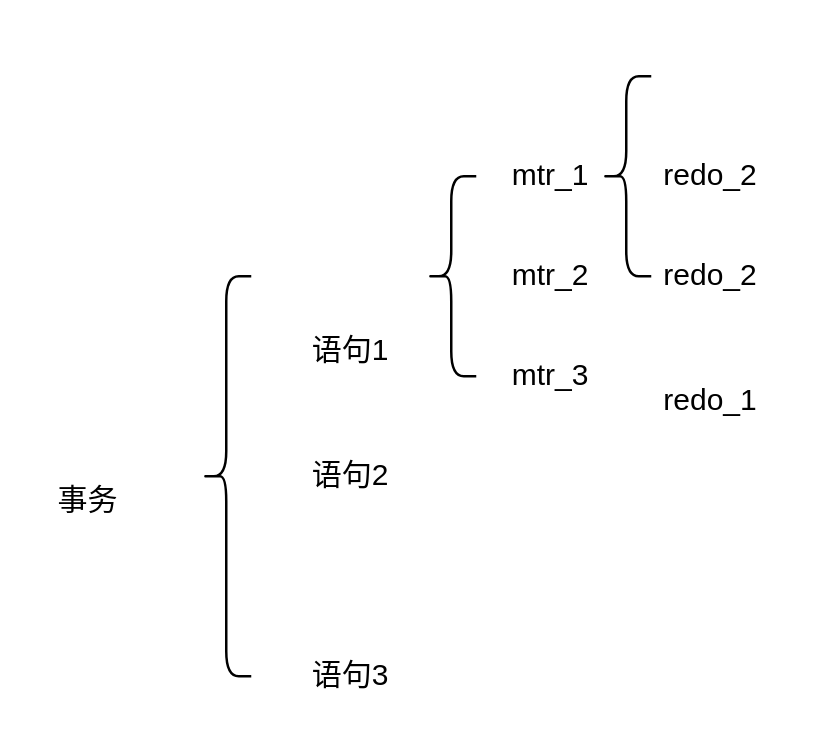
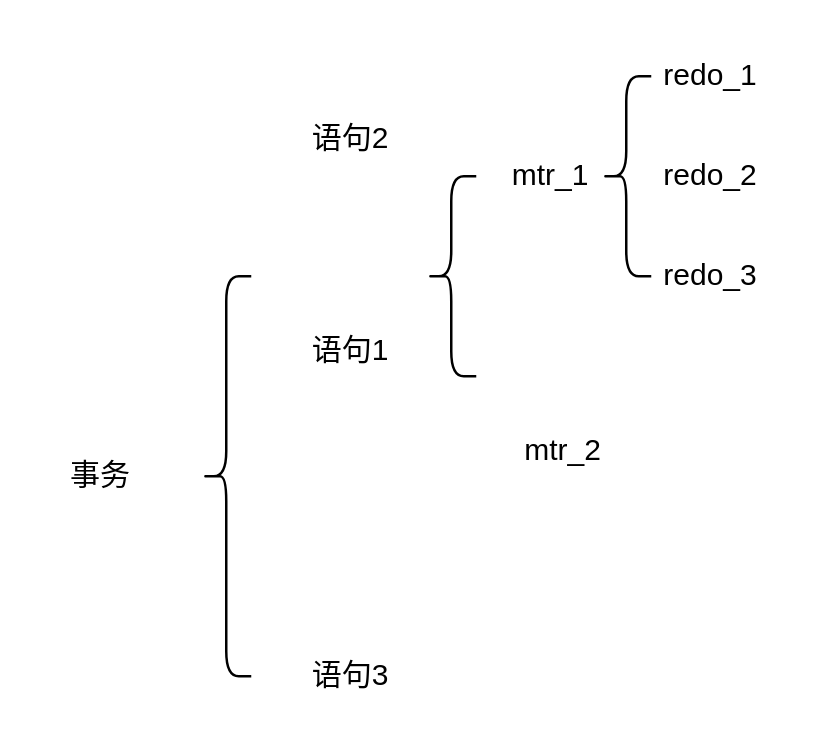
- <mxCell id="8" value="mtr_2" style="text;html=1;strokeColor=none;fillColor=none;align=center;verticalAlign=middle;whiteSpace=wrap;rounded=0;" vertex="1" parent="1"><mxGeometry x="200" y="100" width="40" height="20" as="geometry" /></mxCell>
+ <mxCell id="8" value="mtr_2" style="text;html=1;strokeColor=none;fillColor=none;align=center;verticalAlign=middle;whiteSpace=wrap;rounded=0;" vertex="1" parent="1"><mxGeometry x="205" y="170" width="40" height="20" as="geometry" /></mxCell>
- <mxCell id="13" value="redo_2" style="text;html=1;strokeColor=none;fillColor=none;align=center;verticalAlign=middle;whiteSpace=wrap;rounded=0;" vertex="1" parent="1"><mxGeometry x="264" y="100" width="40" height="20" as="geometry" /></mxCell>
+ <mxCell id="13" value="redo_3" style="text;html=1;strokeColor=none;fillColor=none;align=center;verticalAlign=middle;whiteSpace=wrap;rounded=0;" vertex="1" parent="1"><mxGeometry x="264" y="100" width="40" height="20" as="geometry" /></mxCell>
- <mxCell id="9" value="mtr_3" style="text;html=1;strokeColor=none;fillColor=none;align=center;verticalAlign=middle;whiteSpace=wrap;rounded=0;" vertex="1" parent="1"><mxGeometry x="200" y="140" width="40" height="20" as="geometry" /></mxCell>
- <mxCell id="11" value="redo_1" style="text;html=1;strokeColor=none;fillColor=none;align=center;verticalAlign=middle;whiteSpace=wrap;rounded=0;" vertex="1" parent="1"><mxGeometry x="264" y="150" width="40" height="20" as="geometry" /></mxCell>
+ <mxCell id="11" value="redo_1" style="text;html=1;strokeColor=none;fillColor=none;align=center;verticalAlign=middle;whiteSpace=wrap;rounded=0;" vertex="1" parent="1"><mxGeometry x="264" y="20" width="40" height="20" as="geometry" /></mxCell>
- <mxCell id="4" value="语句2" style="text;html=1;strokeColor=none;fillColor=none;align=center;verticalAlign=middle;whiteSpace=wrap;rounded=0;" vertex="1" parent="1"><mxGeometry x="120" y="180" width="40" height="20" as="geometry" /></mxCell>
+ <mxCell id="4" value="语句2" style="text;html=1;strokeColor=none;fillColor=none;align=center;verticalAlign=middle;whiteSpace=wrap;rounded=0;" vertex="1" parent="1"><mxGeometry x="120" y="45" width="40" height="20" as="geometry" /></mxCell>
- <mxCell id="2" value="事务" style="text;html=1;strokeColor=none;fillColor=none;align=center;verticalAlign=middle;whiteSpace=wrap;rounded=0;" vertex="1" parent="1"><mxGeometry x="15" y="190" width="40" height="20" as="geometry" /></mxCell>
+ <mxCell id="2" value="事务" style="text;html=1;strokeColor=none;fillColor=none;align=center;verticalAlign=middle;whiteSpace=wrap;rounded=0;" vertex="1" parent="1"><mxGeometry x="20" y="180" width="40" height="20" as="geometry" /></mxCell>
